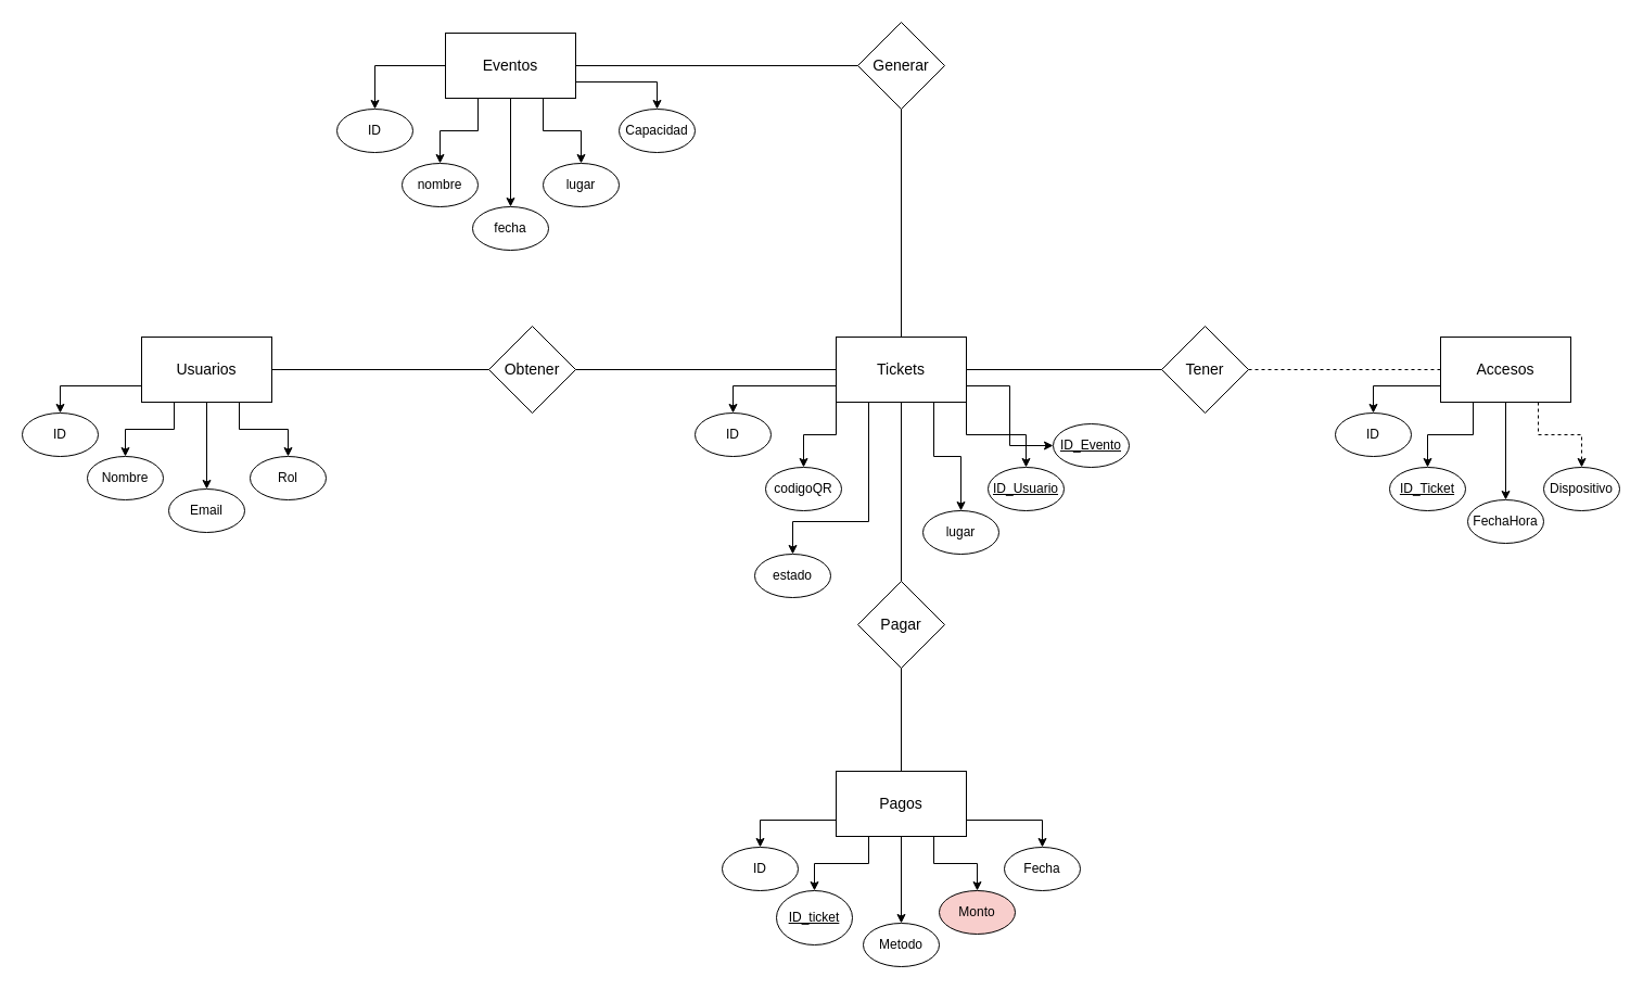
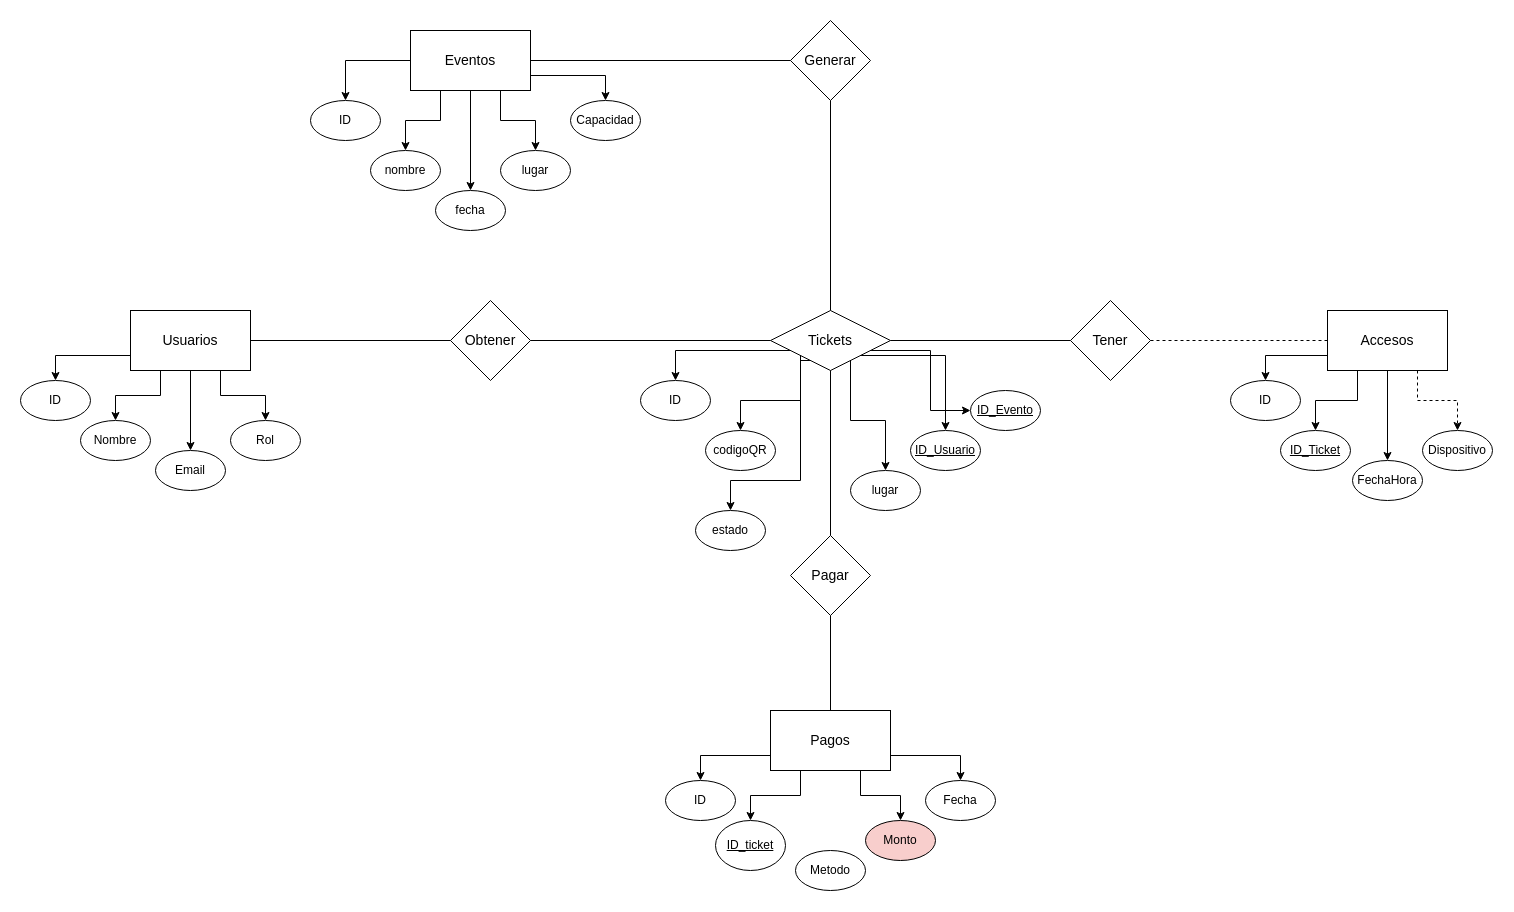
- <mxCell id="14" value="&lt;span style=&quot;font-size: 14px;&quot;&gt;Tickets&lt;/span&gt;" style="whiteSpace=wrap;html=1;" vertex="1" parent="1"><mxGeometry x="770" y="310" width="120" height="60" as="geometry" /></mxCell>
+ <mxCell id="14" value="&lt;span style=&quot;font-size: 14px;&quot;&gt;Tickets&lt;/span&gt;" style="rhombus;whiteSpace=wrap;html=1;" vertex="1" parent="1"><mxGeometry x="770" y="310" width="120" height="60" as="geometry" /></mxCell>
- <mxCell id="23" style="edgeStyle=orthogonalEdgeStyle;rounded=0;orthogonalLoop=1;jettySize=auto;html=1;exitX=0.5;exitY=1;exitDx=0;exitDy=0;entryX=0.5;entryY=0;entryDx=0;entryDy=0;" edge="1" parent="1" source="25" target="47"><mxGeometry relative="1" as="geometry" /></mxCell>
